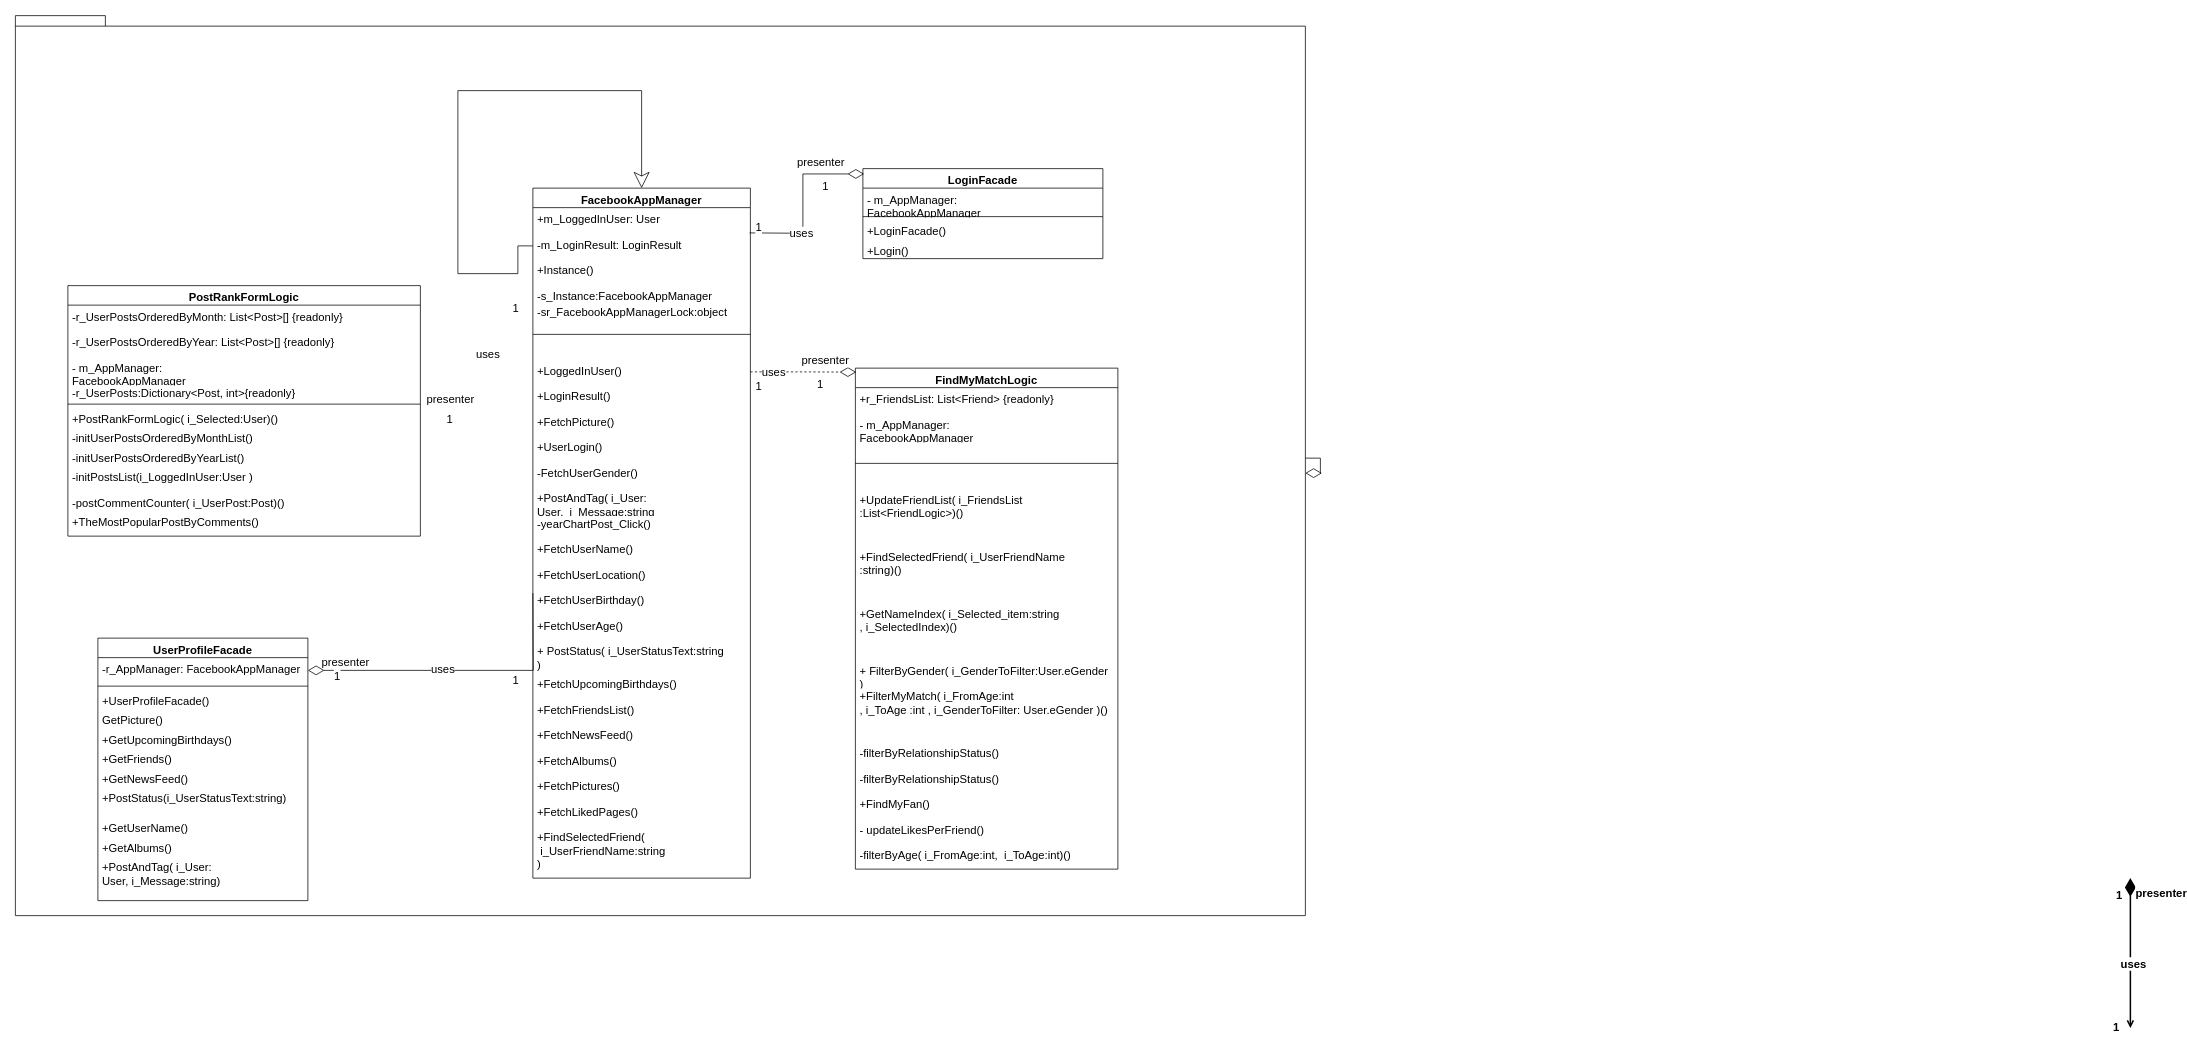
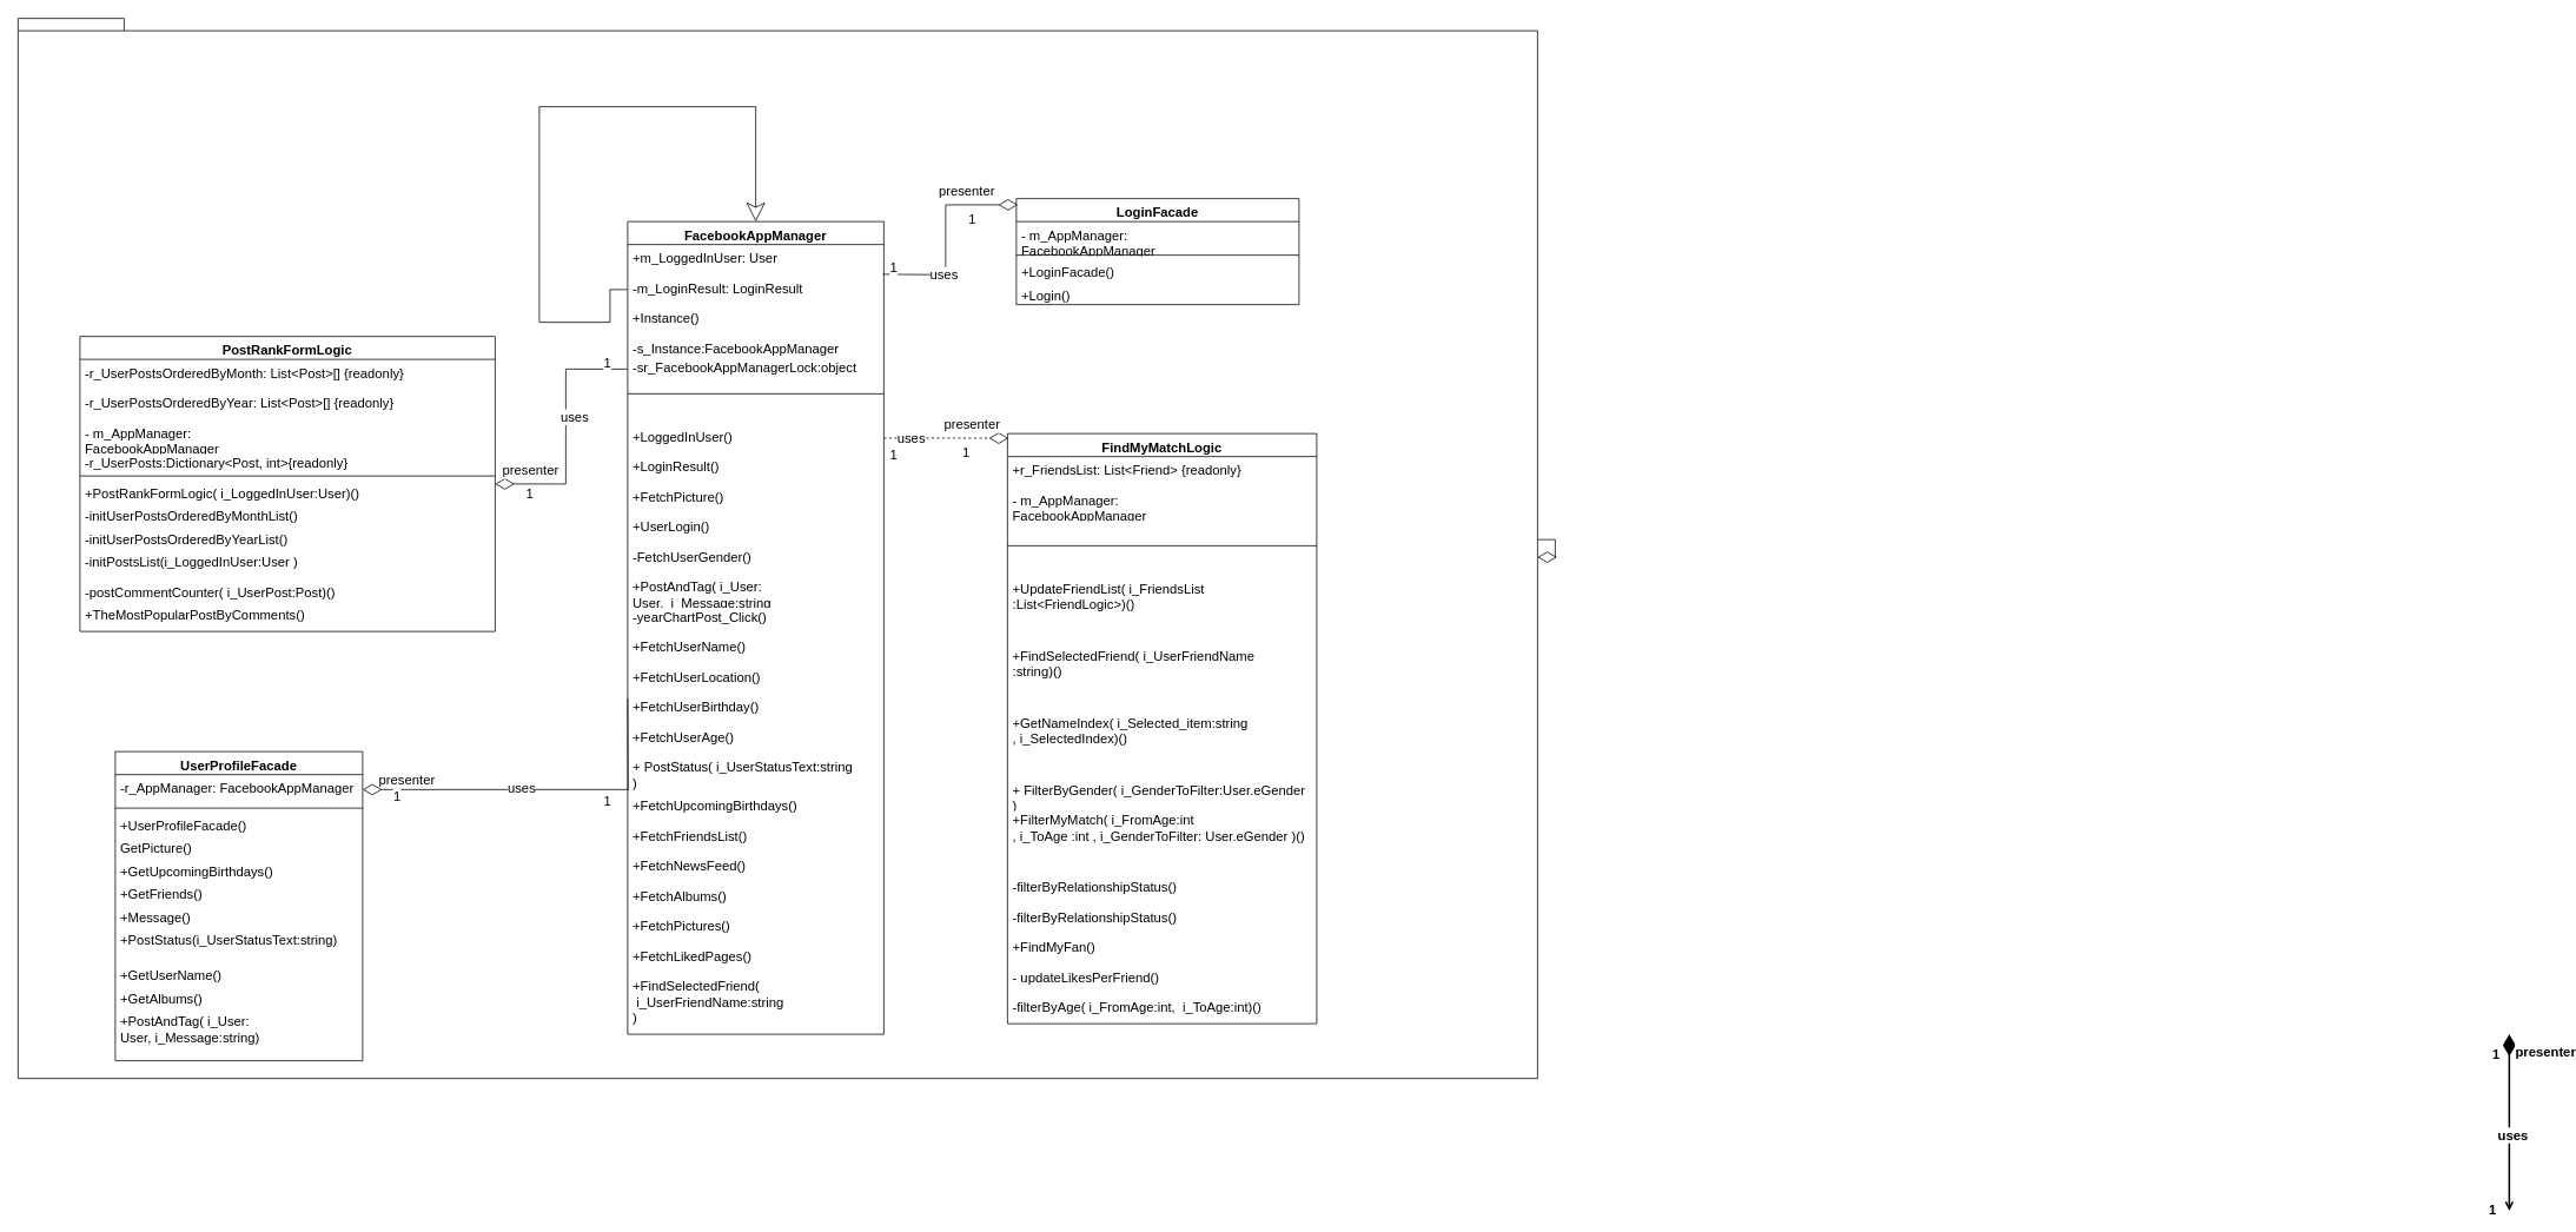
+ <mxCell id="30" style="edgeStyle=orthogonalEdgeStyle;rounded=0;orthogonalLoop=1;jettySize=auto;html=1;exitX=0;exitY=0.5;exitDx=0;exitDy=0;fontSize=15;endArrow=diamondThin;endFill=0;endSize=19;" edge="1" parent="1" source="31" target="51"><mxGeometry relative="1" as="geometry" /></mxCell>
- <mxCell id="57" value="+PostRankFormLogic( i_Selected:User)()" style="text;strokeColor=none;fillColor=none;align=left;verticalAlign=top;spacingLeft=4;spacingRight=4;overflow=hidden;rotatable=0;points=[[0,0.5],[1,0.5]];portConstraint=eastwest;fontSize=15;" vertex="1" parent="51"><mxGeometry y="162" width="470" height="26" as="geometry" /></mxCell>
+ <mxCell id="57" value="+PostRankFormLogic( i_LoggedInUser:User)()" style="text;strokeColor=none;fillColor=none;align=left;verticalAlign=top;spacingLeft=4;spacingRight=4;overflow=hidden;rotatable=0;points=[[0,0.5],[1,0.5]];portConstraint=eastwest;fontSize=15;" vertex="1" parent="51"><mxGeometry y="162" width="470" height="26" as="geometry" /></mxCell>
- <mxCell id="70" value="+GetNewsFeed()" style="text;strokeColor=none;fillColor=none;align=left;verticalAlign=top;spacingLeft=4;spacingRight=4;overflow=hidden;rotatable=0;points=[[0,0.5],[1,0.5]];portConstraint=eastwest;fontSize=15;" vertex="1" parent="63"><mxGeometry y="172" width="280" height="26" as="geometry" /></mxCell>
+ <mxCell id="70" value="+Message()" style="text;strokeColor=none;fillColor=none;align=left;verticalAlign=top;spacingLeft=4;spacingRight=4;overflow=hidden;rotatable=0;points=[[0,0.5],[1,0.5]];portConstraint=eastwest;fontSize=15;" vertex="1" parent="63"><mxGeometry y="172" width="280" height="26" as="geometry" /></mxCell>
